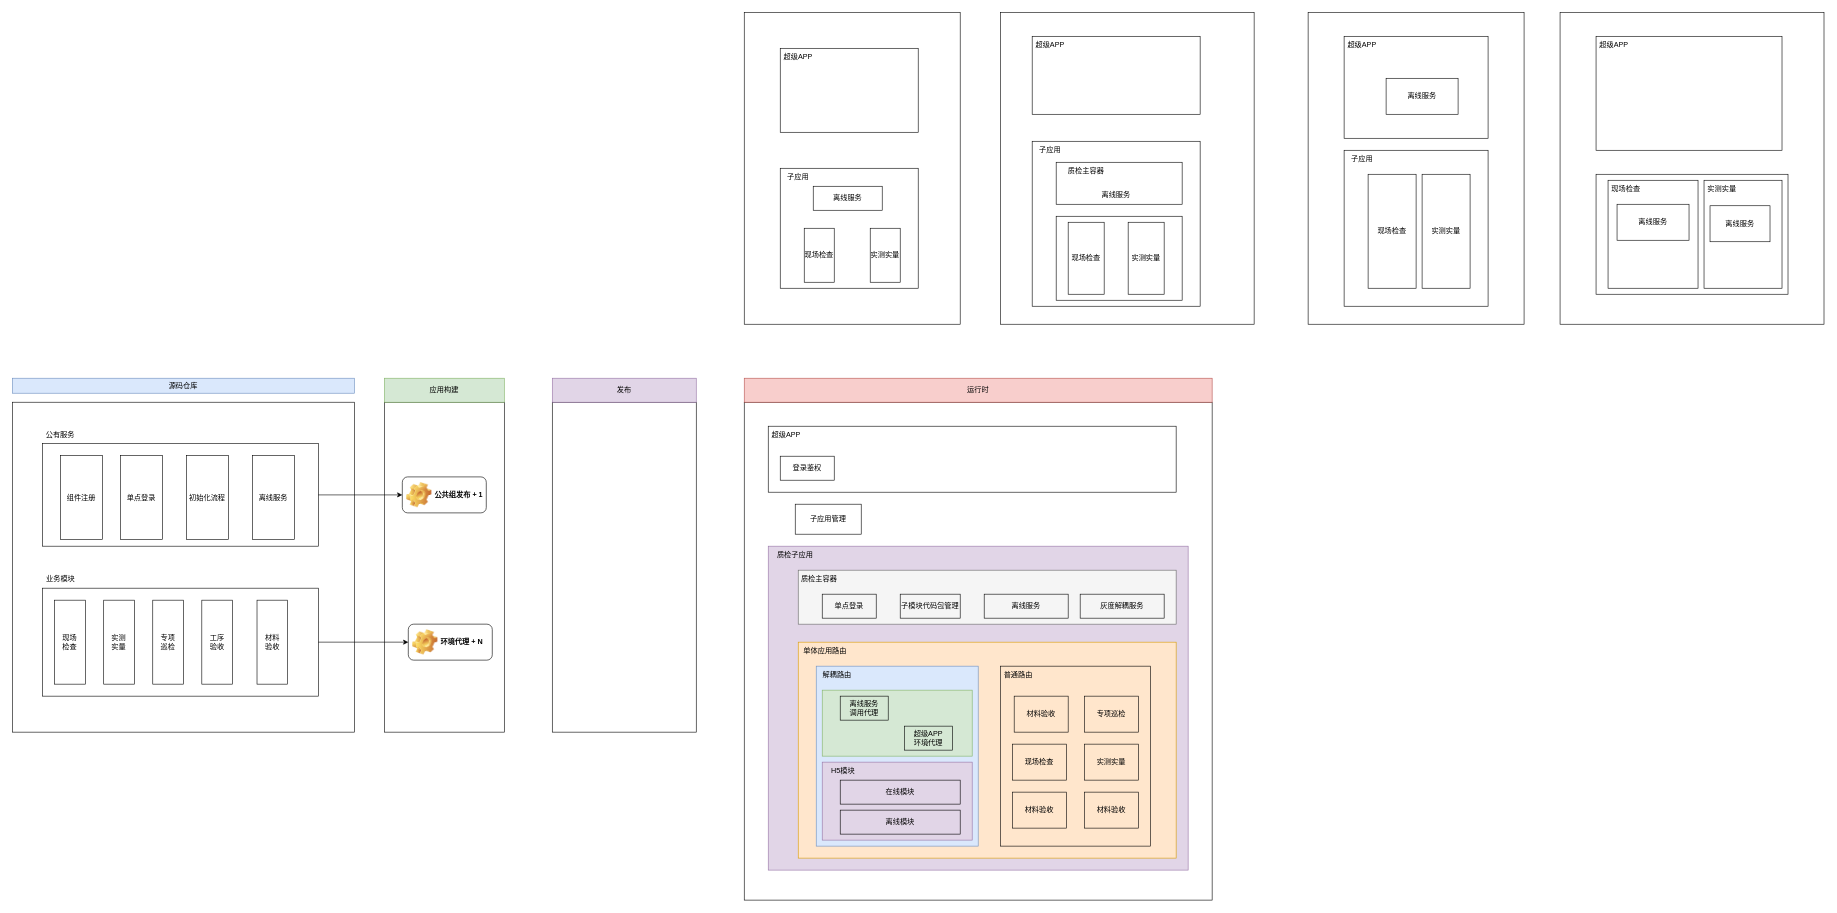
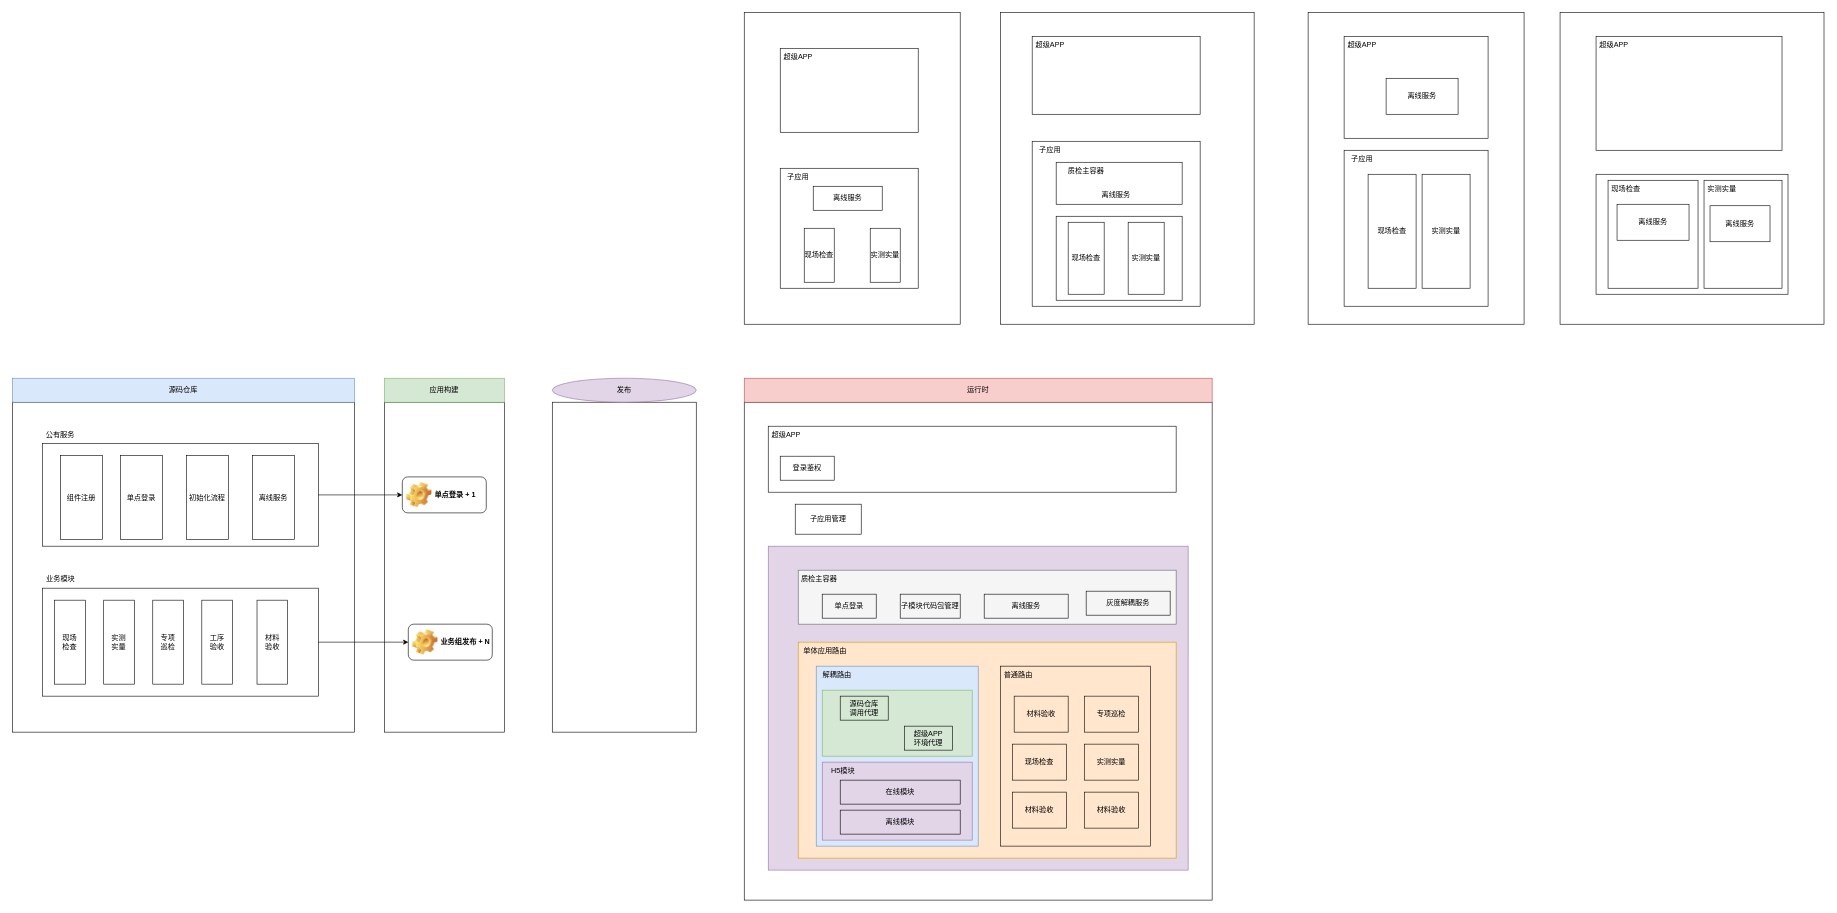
- <mxCell id="81" value="源码仓库" style="rounded=0;whiteSpace=wrap;html=1;fillColor=#dae8fc;strokeColor=#6c8ebf;" parent="1" vertex="1"><mxGeometry x="20" y="630" width="570" height="25" as="geometry" /></mxCell>
+ <mxCell id="81" value="源码仓库" style="rounded=0;whiteSpace=wrap;html=1;fillColor=#dae8fc;strokeColor=#6c8ebf;" parent="1" vertex="1"><mxGeometry x="20" y="630" width="570" height="40" as="geometry" /></mxCell>
- <mxCell id="87" value="发布" style="rounded=0;whiteSpace=wrap;html=1;fillColor=#e1d5e7;strokeColor=#9673a6;" parent="1" vertex="1"><mxGeometry x="920" y="630" width="240" height="40" as="geometry" /></mxCell>
+ <mxCell id="87" value="发布" style="ellipse;whiteSpace=wrap;html=1;fillColor=#e1d5e7;strokeColor=#9673a6;" parent="1" vertex="1"><mxGeometry x="920" y="630" width="240" height="40" as="geometry" /></mxCell>
- <mxCell id="85" value="公共组发布 + 1" style="label;whiteSpace=wrap;html=1;image=img/clipart/Gear_128x128.png;fillColor=none;" parent="1" vertex="1"><mxGeometry x="670" y="794.5" width="140" height="60" as="geometry" /></mxCell>
+ <mxCell id="85" value="单点登录 + 1" style="label;whiteSpace=wrap;html=1;image=img/clipart/Gear_128x128.png;fillColor=none;" parent="1" vertex="1"><mxGeometry x="670" y="794.5" width="140" height="60" as="geometry" /></mxCell>
- <mxCell id="50" value="质检子应用" style="text;html=1;strokeColor=none;fillColor=none;align=center;verticalAlign=middle;whiteSpace=wrap;rounded=0;" parent="1" vertex="1"><mxGeometry x="1280" y="910" width="90" height="30" as="geometry" /></mxCell>
- <mxCell id="78" value="灰度解耦服务" style="rounded=0;whiteSpace=wrap;html=1;fillColor=none;" parent="1" vertex="1"><mxGeometry x="1800" y="990" width="140" height="40" as="geometry" /></mxCell>
+ <mxCell id="78" value="灰度解耦服务" style="rounded=0;whiteSpace=wrap;html=1;fillColor=none;" parent="1" vertex="1"><mxGeometry x="1810" y="985" width="140" height="40" as="geometry" /></mxCell>
- <mxCell id="84" value="环境代理 + N" style="label;whiteSpace=wrap;html=1;image=img/clipart/Gear_128x128.png;fillColor=none;" parent="1" vertex="1"><mxGeometry x="680" y="1040" width="140" height="60" as="geometry" /></mxCell>
+ <mxCell id="84" value="业务组发布 + N" style="label;whiteSpace=wrap;html=1;image=img/clipart/Gear_128x128.png;fillColor=none;" parent="1" vertex="1"><mxGeometry x="680" y="1040" width="140" height="60" as="geometry" /></mxCell>
- <mxCell id="73" value="离线服务&lt;br&gt;调用代理" style="rounded=0;whiteSpace=wrap;html=1;fillColor=none;" parent="68" vertex="1"><mxGeometry x="40" y="50" width="80" height="40" as="geometry" /></mxCell>
+ <mxCell id="73" value="源码仓库&lt;br&gt;调用代理" style="rounded=0;whiteSpace=wrap;html=1;fillColor=none;" parent="68" vertex="1"><mxGeometry x="40" y="50" width="80" height="40" as="geometry" /></mxCell>
